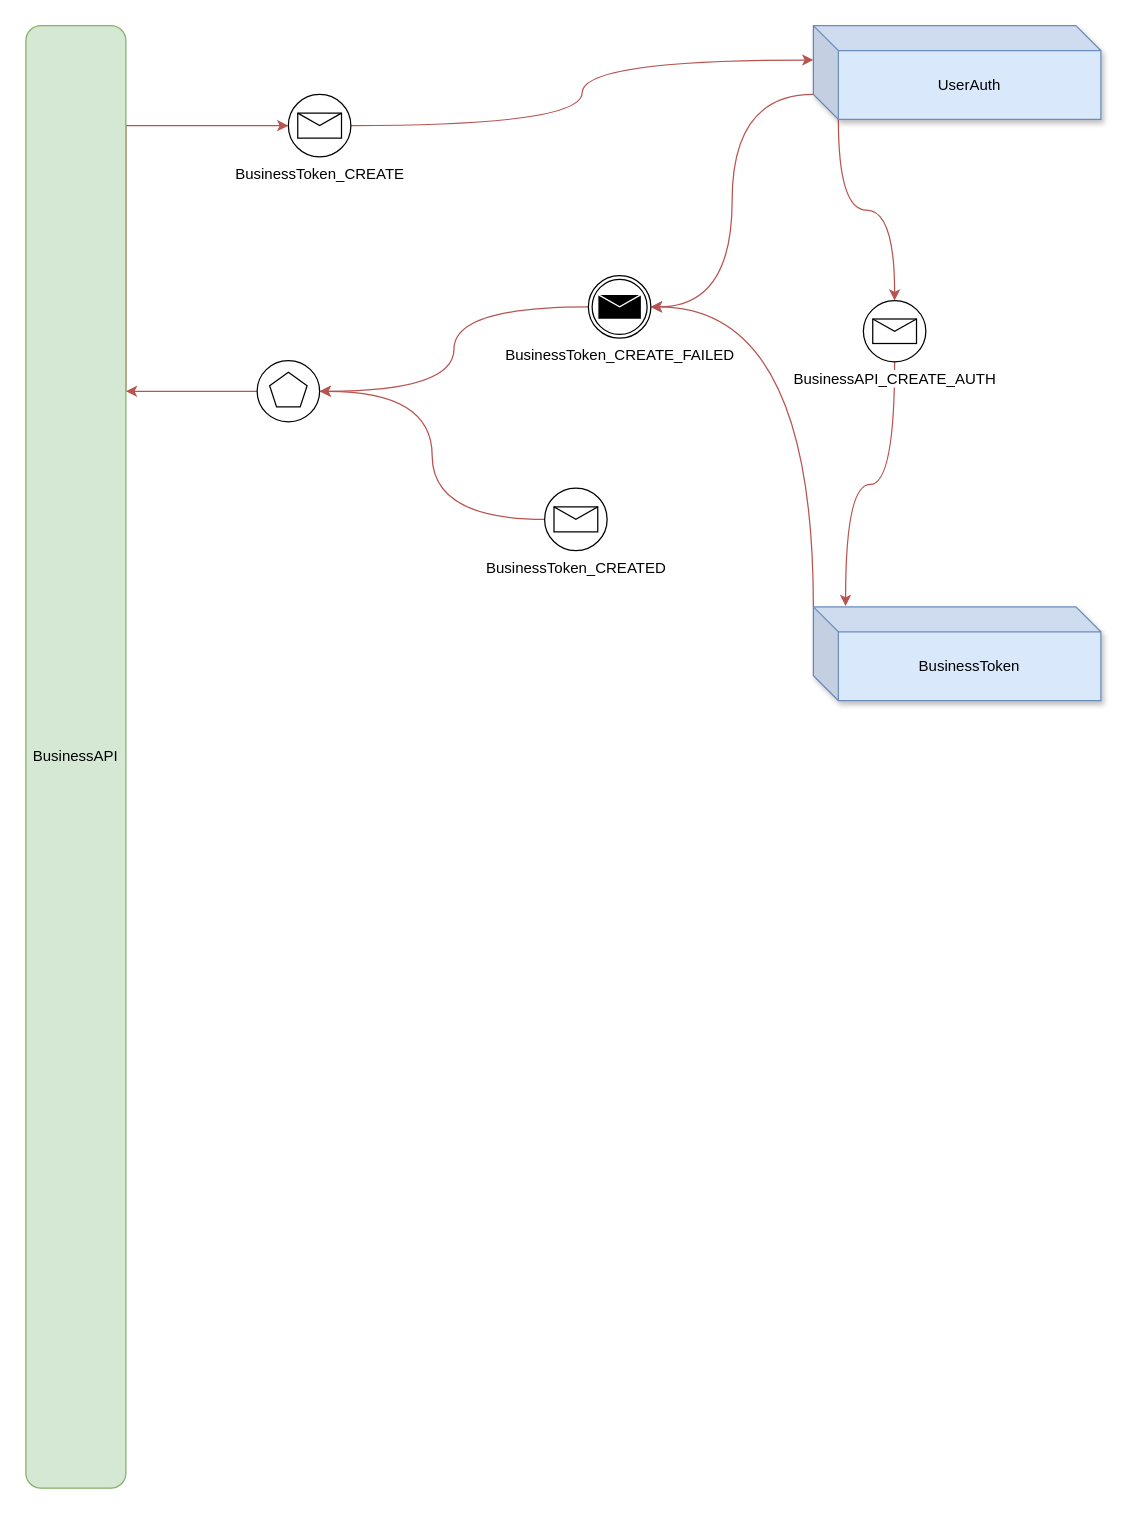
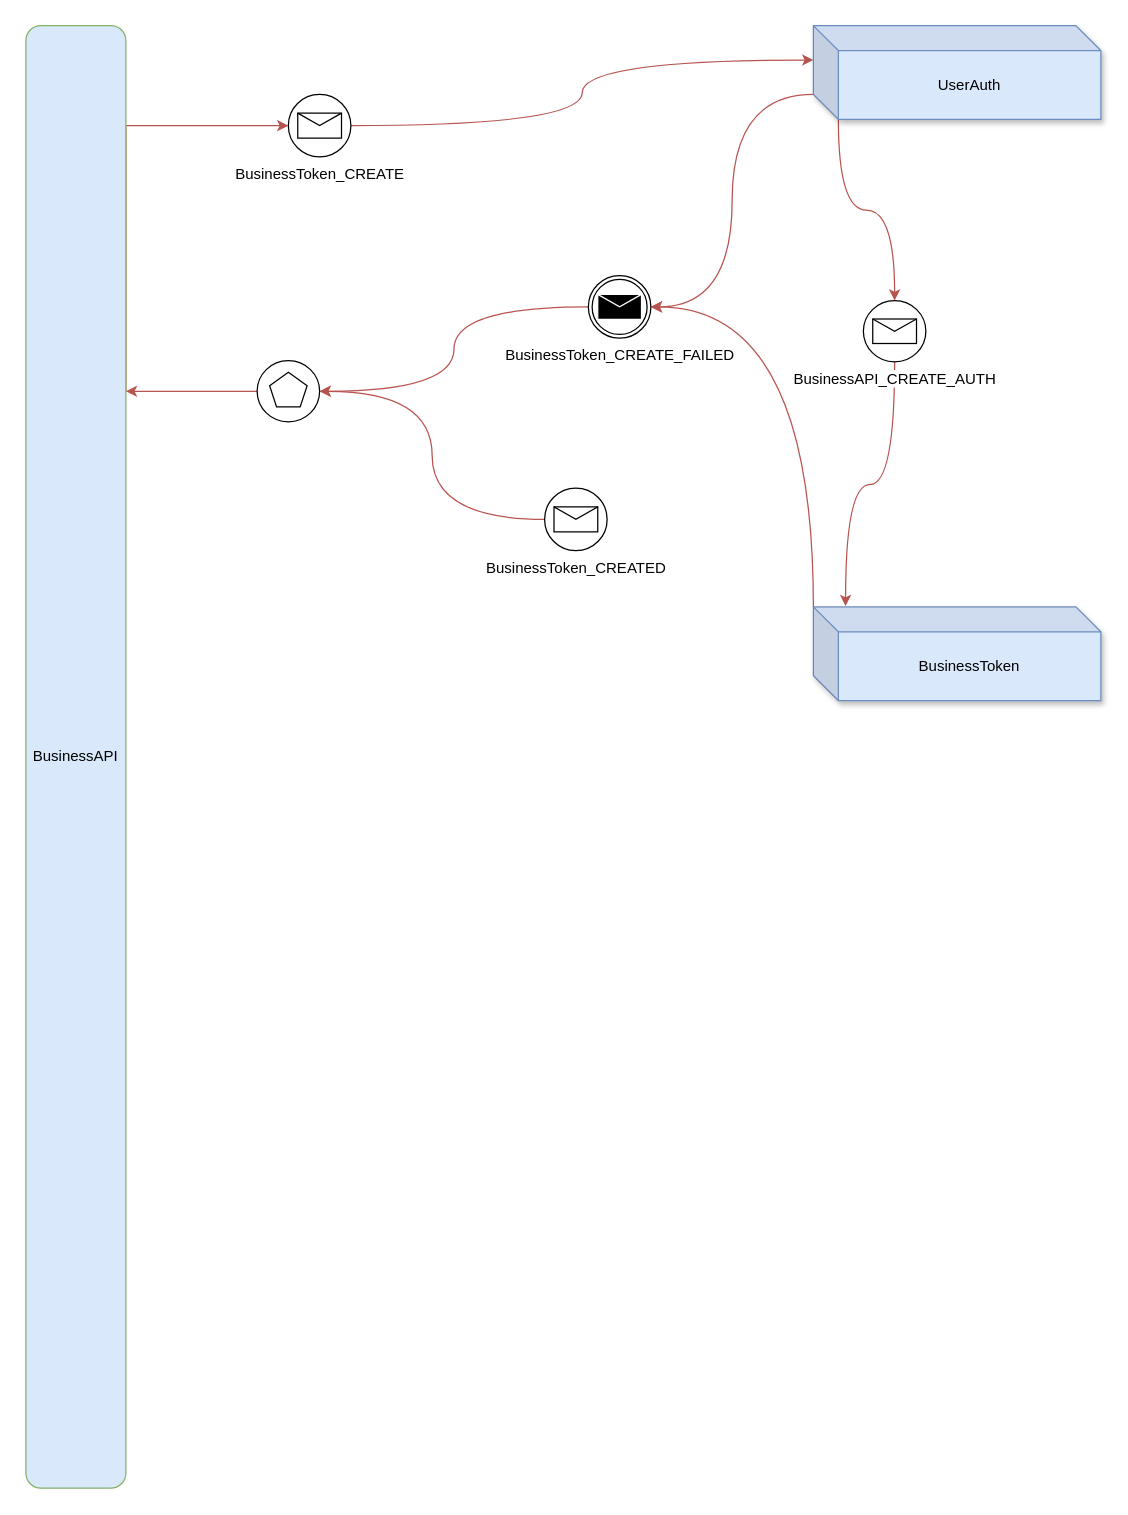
- <mxCell id="3" value="BusinessAPI" style="rounded=1;whiteSpace=wrap;html=1;direction=west;fillColor=#d5e8d4;strokeColor=#82b366;" parent="1" vertex="1"><mxGeometry x="20" y="20" width="80" height="1170" as="geometry" /></mxCell>
+ <mxCell id="3" value="BusinessAPI" style="rounded=1;whiteSpace=wrap;html=1;direction=west;fillColor=#dae8fc;strokeColor=#82b366;" parent="1" vertex="1"><mxGeometry x="20" y="20" width="80" height="1170" as="geometry" /></mxCell>
